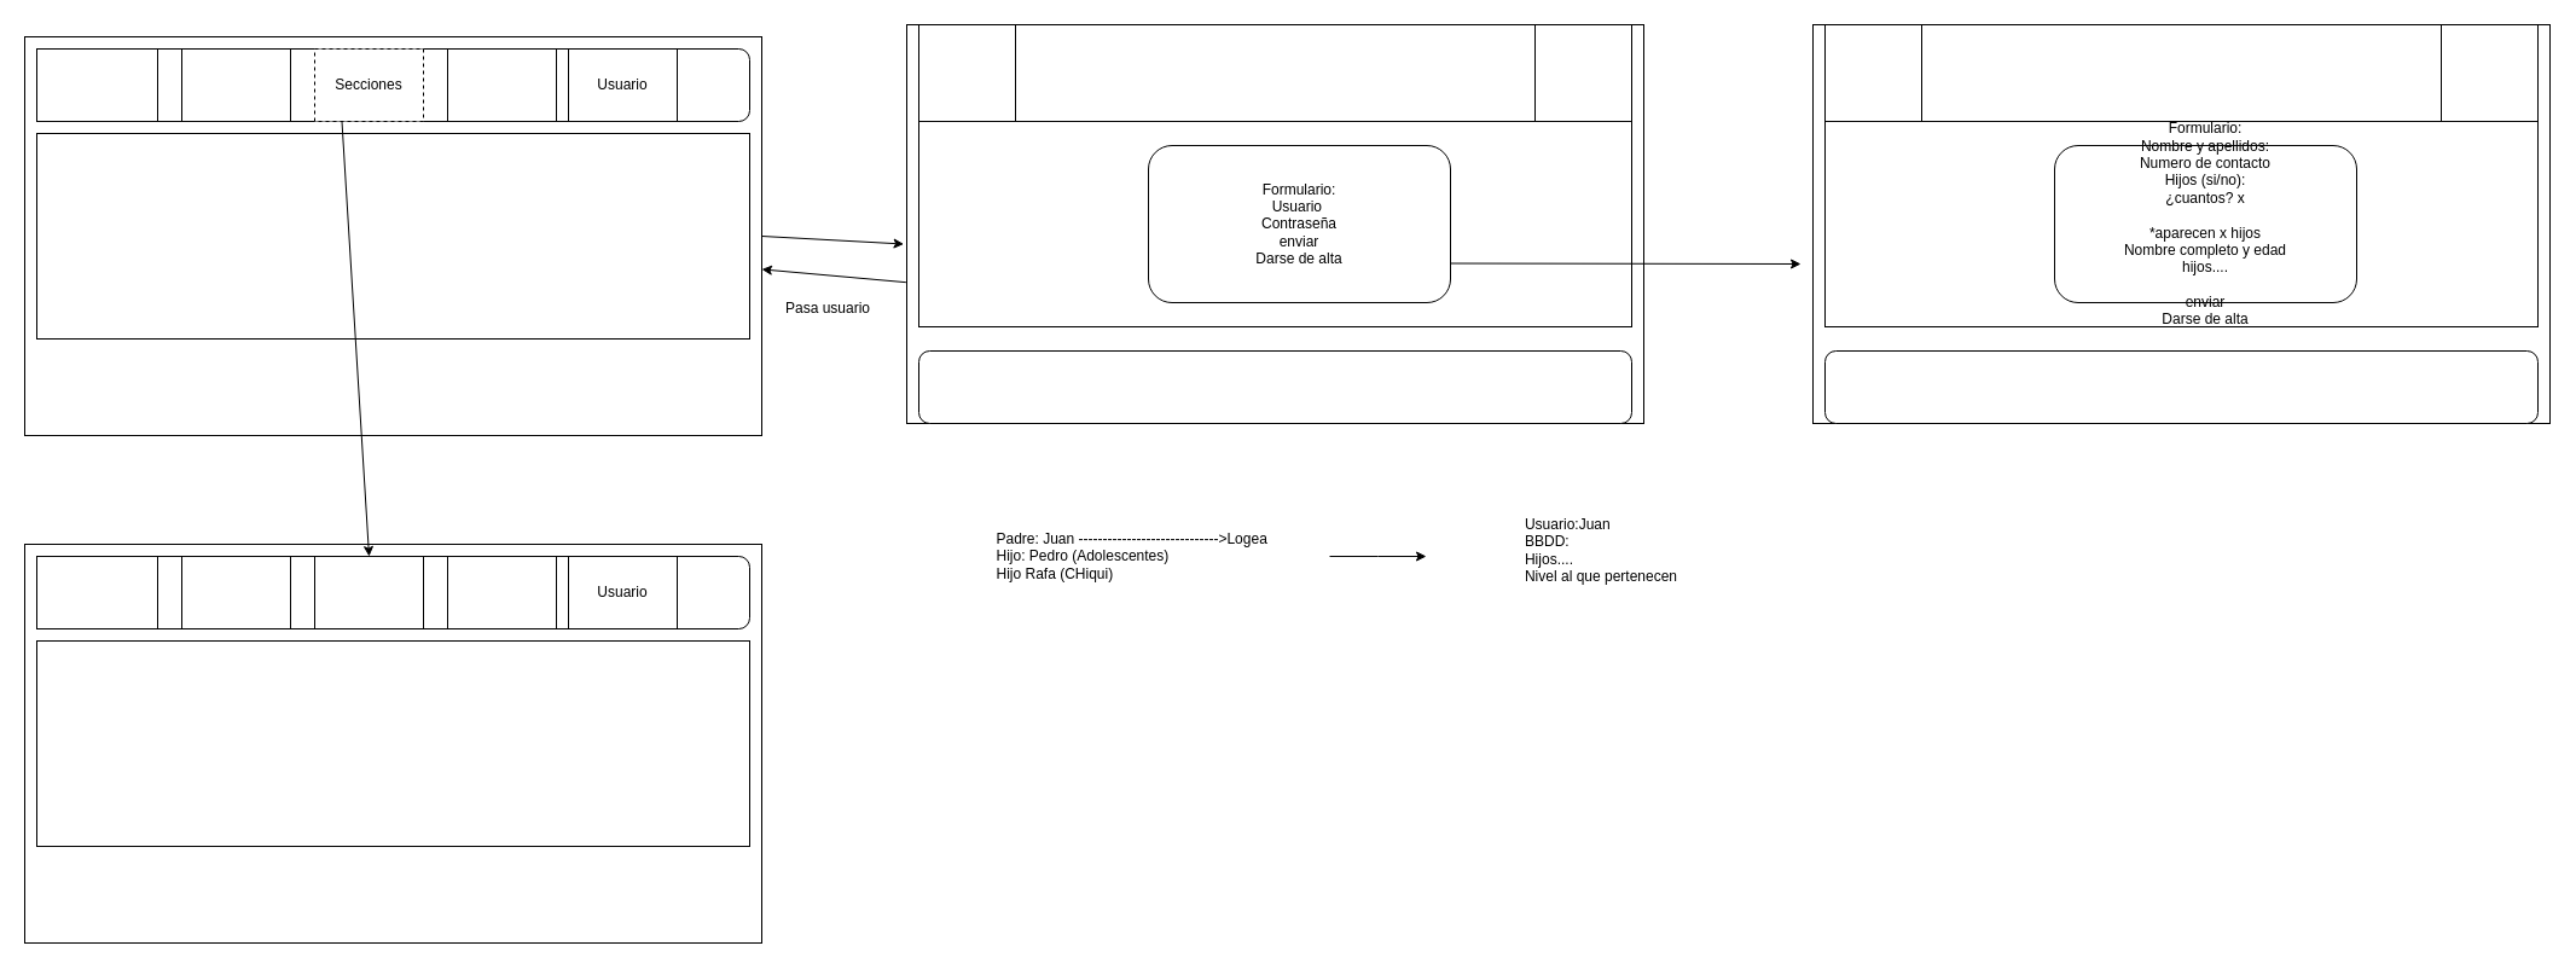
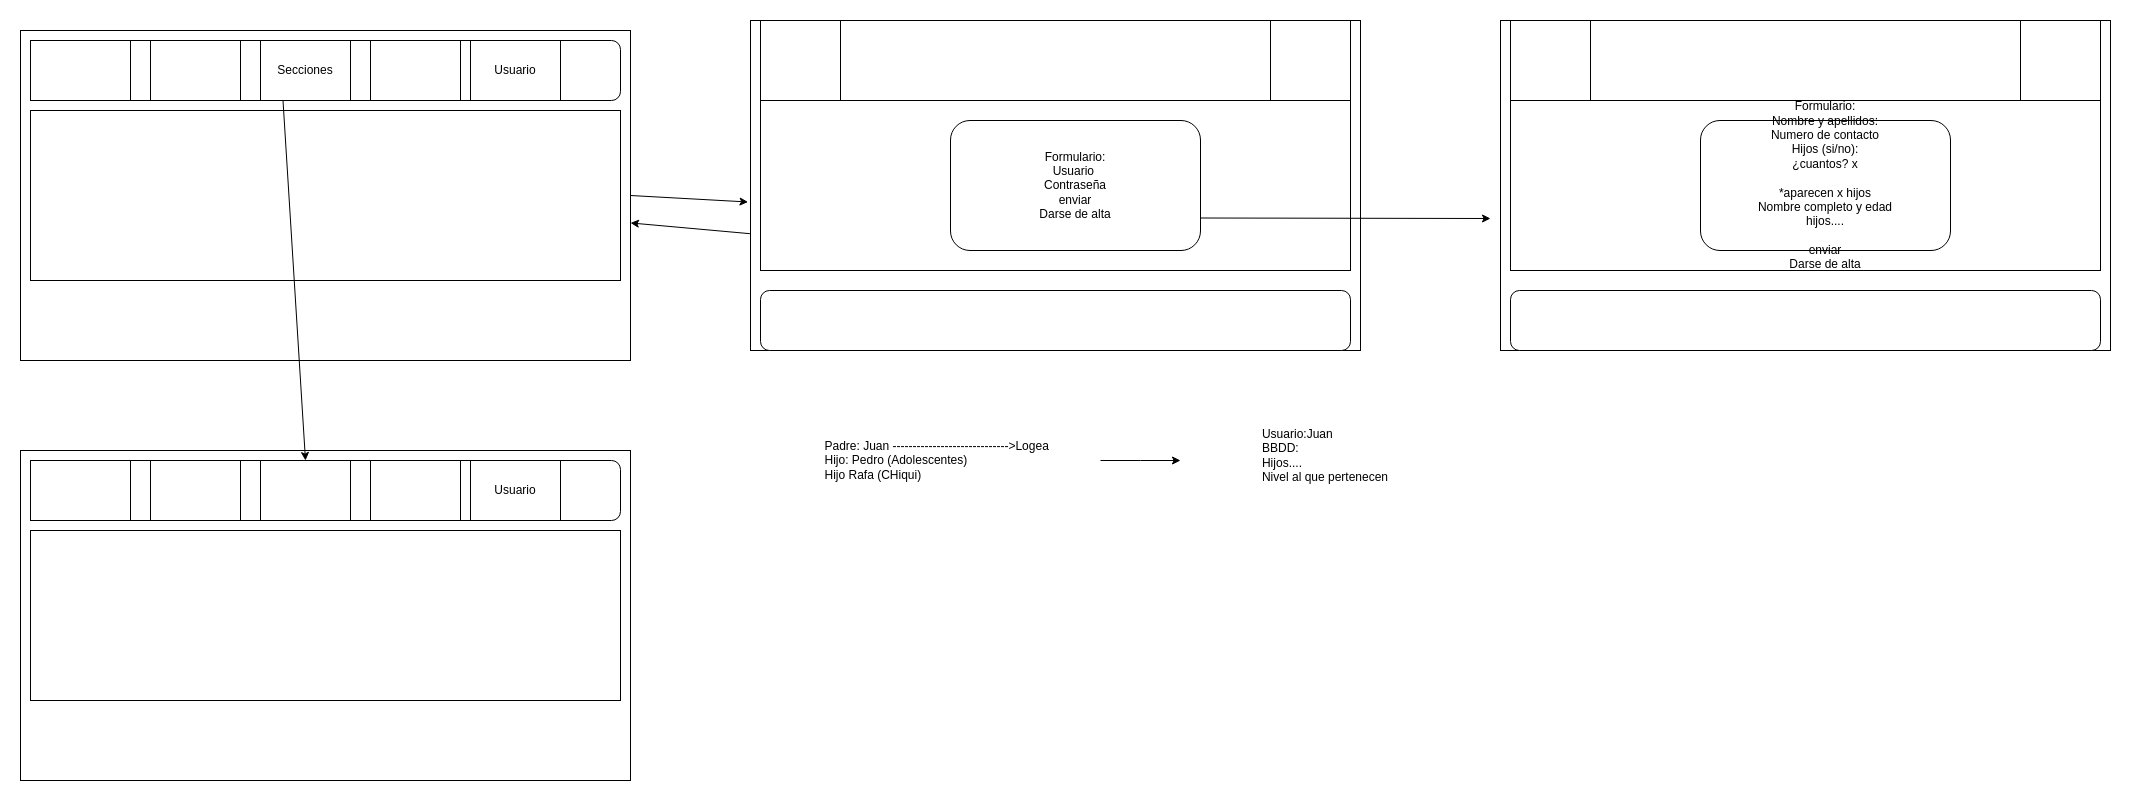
- <mxCell id="7" value="Secciones" style="rounded=0;whiteSpace=wrap;html=1;dashed=1;" vertex="1" parent="1"><mxGeometry x="260" y="40" width="90" height="60" as="geometry" /></mxCell>
+ <mxCell id="7" value="Secciones" style="rounded=0;whiteSpace=wrap;html=1;" vertex="1" parent="1"><mxGeometry x="260" y="40" width="90" height="60" as="geometry" /></mxCell>
- <mxCell id="18" value="Pasa usuario" style="text;html=1;strokeColor=none;fillColor=none;align=center;verticalAlign=middle;whiteSpace=wrap;rounded=0;" vertex="1" parent="1"><mxGeometry x="640" y="240" width="90" height="30" as="geometry" /></mxCell>
